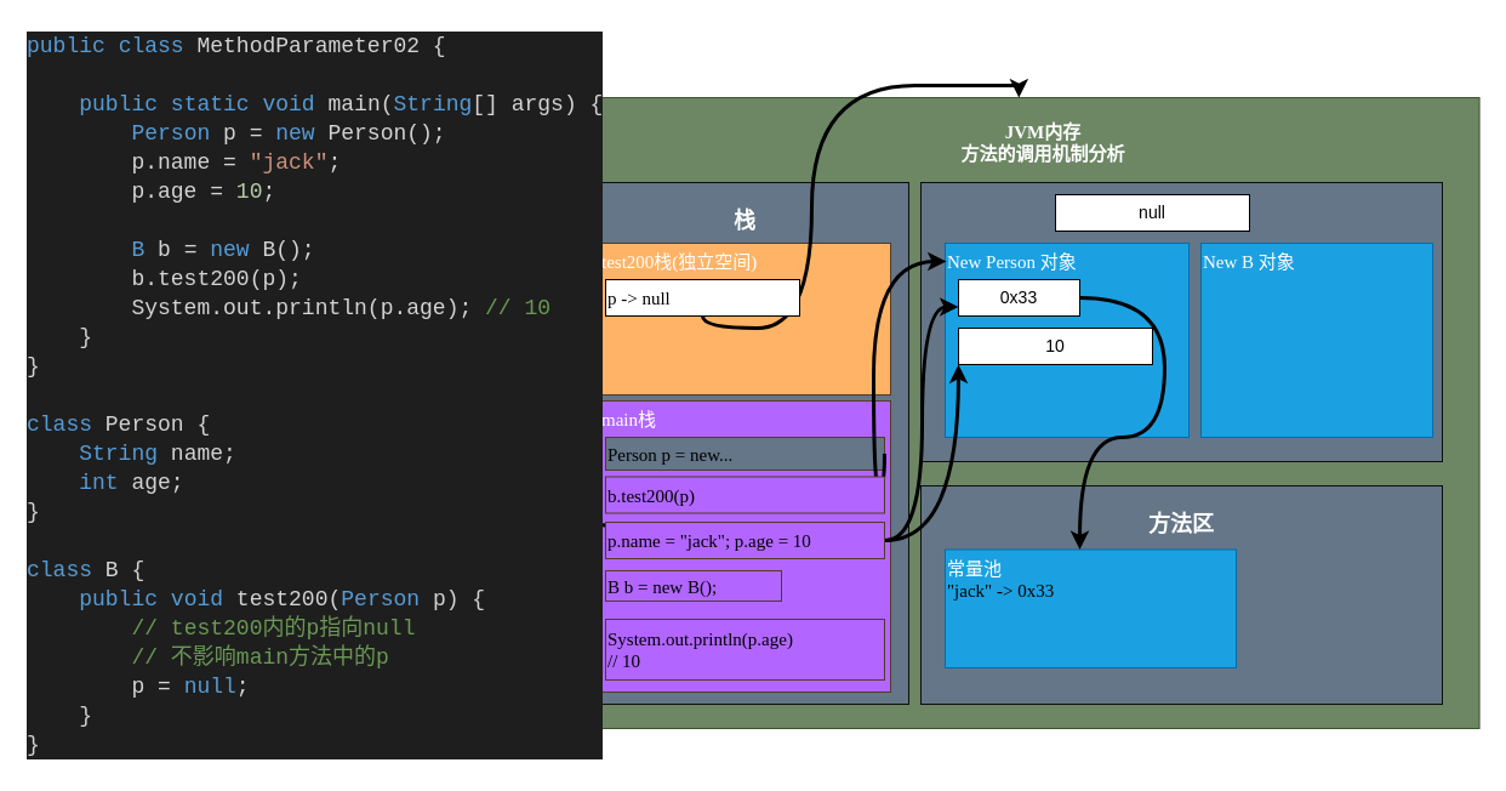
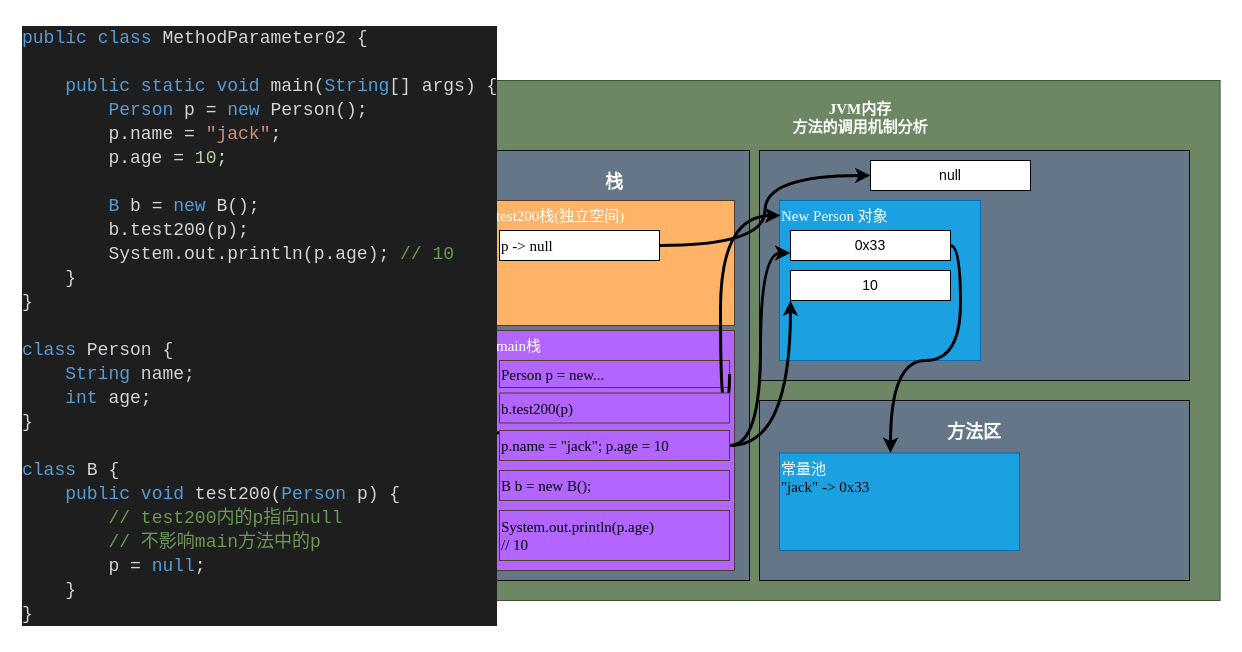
- <mxCell id="18" style="edgeStyle=orthogonalEdgeStyle;curved=1;html=1;fontSize=14;strokeWidth=3;" parent="1" source="19" target="2" edge="1"><mxGeometry relative="1" as="geometry" /></mxCell>
+ <mxCell id="18" style="edgeStyle=orthogonalEdgeStyle;curved=1;html=1;entryX=0;entryY=0.5;entryDx=0;entryDy=0;fontSize=14;strokeWidth=3;" parent="1" source="19" target="17" edge="1"><mxGeometry relative="1" as="geometry" /></mxCell>
- <mxCell id="15" value="&lt;font style=&quot;font-size: 14px&quot;&gt;0x33&lt;/font&gt;" style="rounded=0;whiteSpace=wrap;html=1;" parent="1" vertex="1"><mxGeometry x="790" y="230" width="100" height="30" as="geometry" /></mxCell>
+ <mxCell id="15" value="&lt;font style=&quot;font-size: 14px&quot;&gt;0x33&lt;/font&gt;" style="rounded=0;whiteSpace=wrap;html=1;" parent="1" vertex="1"><mxGeometry x="790" y="230" width="160" height="30" as="geometry" /></mxCell>
- <mxCell id="24" value="New B 对象&amp;nbsp;&lt;font color=&quot;#000000&quot;&gt;&lt;br&gt;&lt;/font&gt;" style="rounded=0;whiteSpace=wrap;html=1;fontFamily=Verdana;fontSize=15;strokeColor=#006EAF;fillColor=#1ba1e2;verticalAlign=top;align=left;fontColor=#ffffff;" parent="1" vertex="1"><mxGeometry x="990" y="200" width="191" height="160" as="geometry" /></mxCell>
- <mxCell id="5" value="Person p = new..." style="rounded=0;whiteSpace=wrap;html=1;fontFamily=Verdana;fontSize=15;strokeColor=#543B27;fillColor=#647687;align=left;" parent="1" vertex="1"><mxGeometry x="499" y="360" width="230" height="27" as="geometry" /></mxCell>
+ <mxCell id="5" value="Person p = new..." style="rounded=0;whiteSpace=wrap;html=1;fontFamily=Verdana;fontSize=15;strokeColor=#543B27;fillColor=#B266FF;align=left;" parent="1" vertex="1"><mxGeometry x="499" y="360" width="230" height="27" as="geometry" /></mxCell>
- <mxCell id="23" value="B b = new B();" style="rounded=0;whiteSpace=wrap;html=1;fontFamily=Verdana;fontSize=15;strokeColor=#543B27;fillColor=#B266FF;align=left;" parent="1" vertex="1"><mxGeometry x="499" y="470" width="145" height="25" as="geometry" /></mxCell>
+ <mxCell id="23" value="B b = new B();" style="rounded=0;whiteSpace=wrap;html=1;fontFamily=Verdana;fontSize=15;strokeColor=#543B27;fillColor=#B266FF;align=left;" parent="1" vertex="1"><mxGeometry x="499" y="470" width="230" height="30" as="geometry" /></mxCell>
